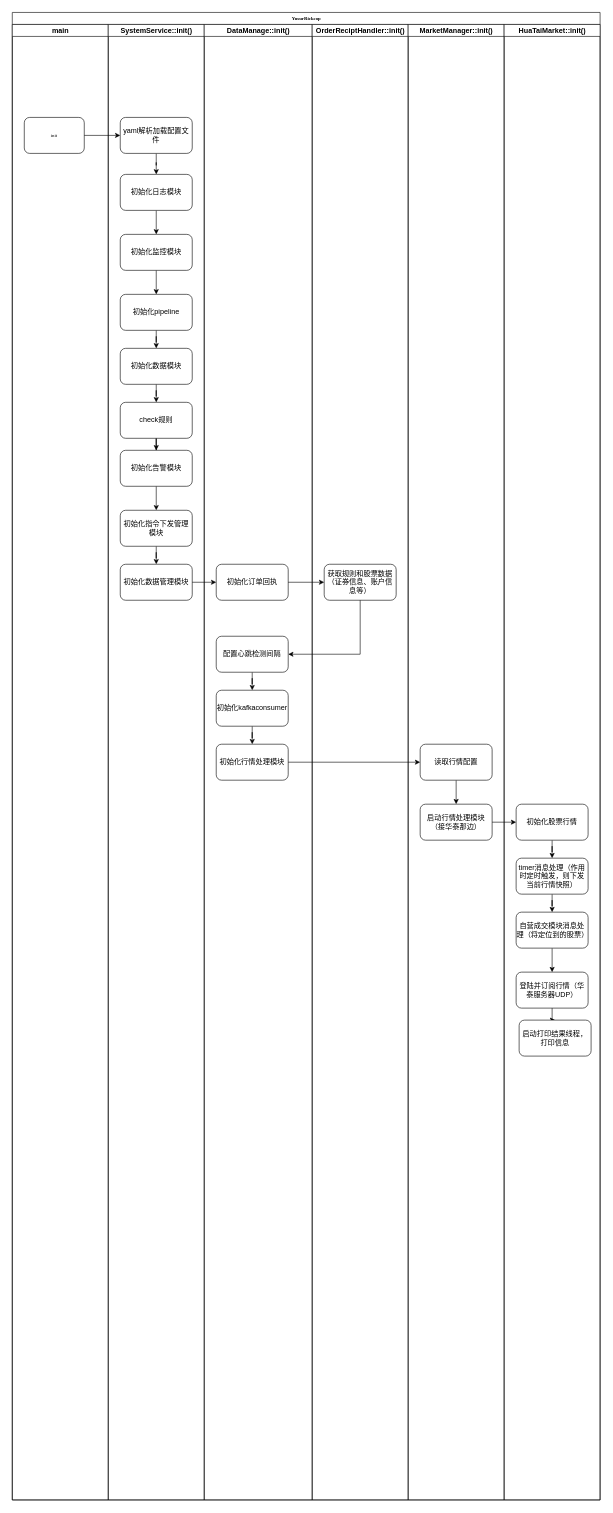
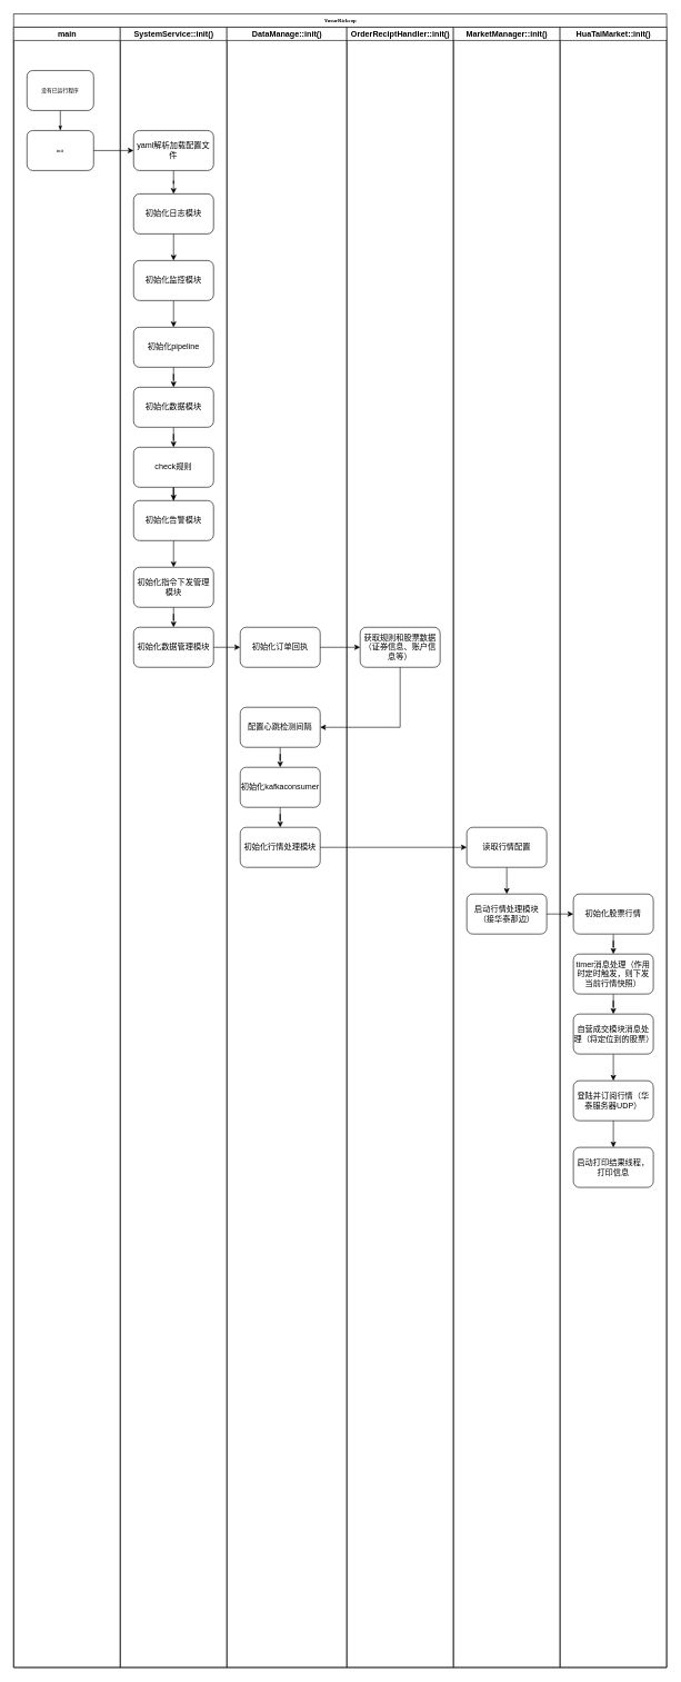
+ <mxCell id="4" value="没有已运行程序" style="rounded=1;whiteSpace=wrap;html=1;shadow=0;labelBackgroundColor=none;strokeWidth=1;fontFamily=Verdana;fontSize=8;align=center;" parent="3" vertex="1"><mxGeometry x="20" y="65" width="100" height="60" as="geometry" /></mxCell>
+ <mxCell id="6" style="edgeStyle=orthogonalEdgeStyle;rounded=1;html=1;labelBackgroundColor=none;startArrow=none;startFill=0;startSize=5;endArrow=classicThin;endFill=1;endSize=5;jettySize=auto;orthogonalLoop=1;strokeWidth=1;fontFamily=Verdana;fontSize=8;exitX=0.5;exitY=1;exitDx=0;exitDy=0;entryX=0.5;entryY=0;entryDx=0;entryDy=0;" parent="3" source="4" target="5" edge="1"><mxGeometry relative="1" as="geometry"><mxPoint x="190" y="95" as="targetPoint" /></mxGeometry></mxCell>
- <mxCell id="52" value="启动打印结果线程，打印信息" style="whiteSpace=wrap;html=1;rounded=1;" vertex="1" parent="43"><mxGeometry x="25" y="1660" width="120" height="60" as="geometry" /></mxCell>
+ <mxCell id="52" value="启动打印结果线程，打印信息" style="whiteSpace=wrap;html=1;rounded=1;" vertex="1" parent="43"><mxGeometry x="20" y="1680" width="120" height="60" as="geometry" /></mxCell>
